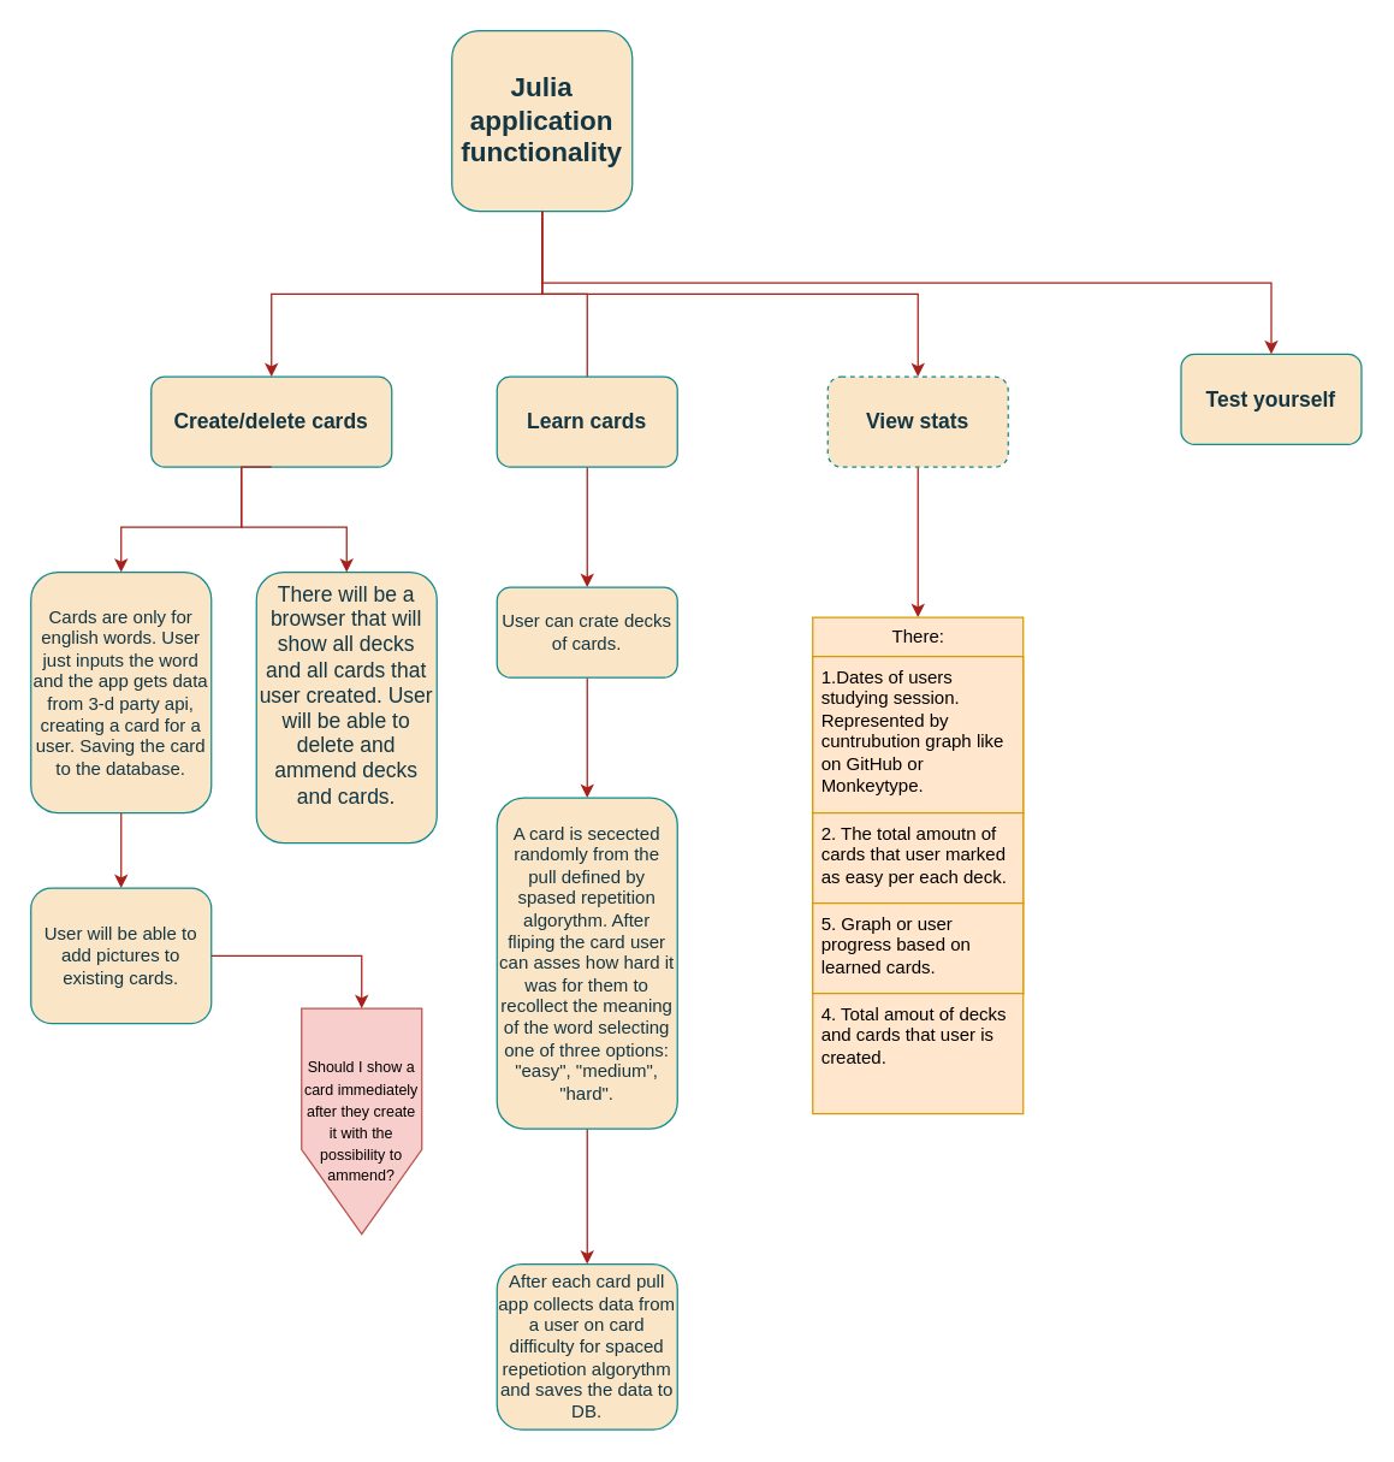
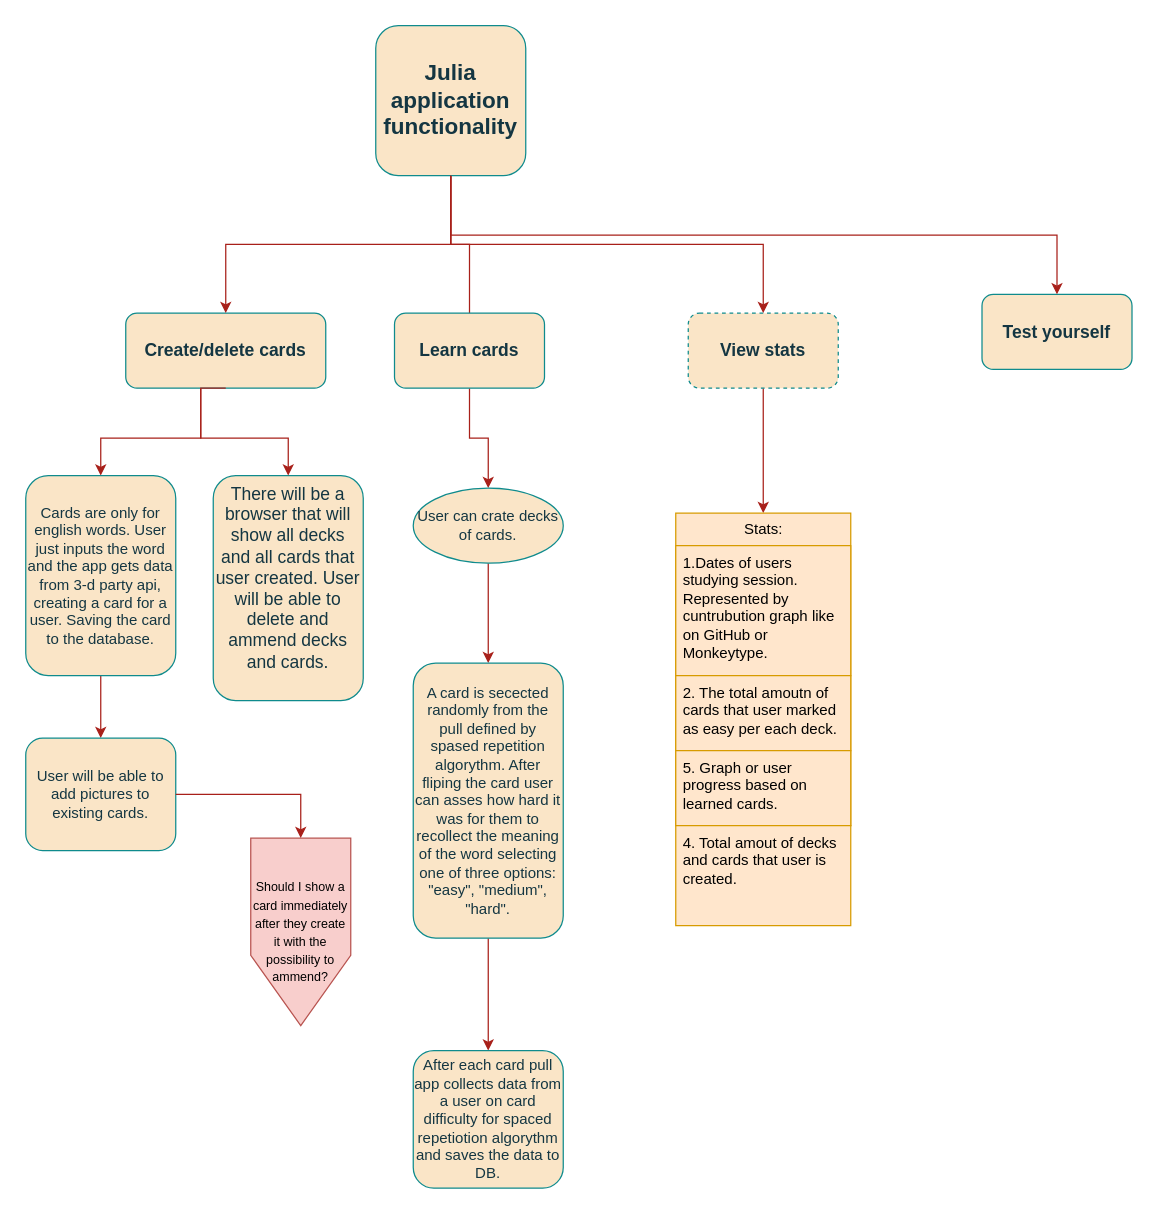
- <mxCell id="7" value="&lt;font style=&quot;font-size: 14px;&quot;&gt;&lt;b&gt;Learn cards&lt;/b&gt;&lt;/font&gt;" style="rounded=1;whiteSpace=wrap;html=1;labelBackgroundColor=none;fillColor=#FAE5C7;strokeColor=#0F8B8D;fontColor=#143642;" vertex="1" parent="1"><mxGeometry x="330" y="250" width="120" height="60" as="geometry" /></mxCell>
+ <mxCell id="7" value="&lt;font style=&quot;font-size: 14px;&quot;&gt;&lt;b&gt;Learn cards&lt;/b&gt;&lt;/font&gt;" style="rounded=1;whiteSpace=wrap;html=1;labelBackgroundColor=none;fillColor=#FAE5C7;strokeColor=#0F8B8D;fontColor=#143642;" vertex="1" parent="1"><mxGeometry x="315" y="250" width="120" height="60" as="geometry" /></mxCell>
- <mxCell id="17" value="&lt;font style=&quot;font-size: 12px;&quot;&gt;User can crate decks of cards.&lt;/font&gt;" style="rounded=1;whiteSpace=wrap;html=1;labelBackgroundColor=none;fillColor=#FAE5C7;strokeColor=#0F8B8D;fontColor=#143642;" vertex="1" parent="1"><mxGeometry x="330" y="390" width="120" height="60" as="geometry" /></mxCell>
+ <mxCell id="17" value="&lt;font style=&quot;font-size: 12px;&quot;&gt;User can crate decks of cards.&lt;/font&gt;" style="ellipse;whiteSpace=wrap;html=1;labelBackgroundColor=none;fillColor=#FAE5C7;strokeColor=#0F8B8D;fontColor=#143642;" vertex="1" parent="1"><mxGeometry x="330" y="390" width="120" height="60" as="geometry" /></mxCell>
- <mxCell id="21" value="&lt;span style=&quot;text-wrap-mode: wrap;&quot;&gt;There:&lt;/span&gt;" style="swimlane;fontStyle=0;childLayout=stackLayout;horizontal=1;startSize=26;fillColor=#ffe6cc;horizontalStack=0;resizeParent=1;resizeParentMax=0;resizeLast=0;collapsible=1;marginBottom=0;html=1;strokeColor=#d79b00;" vertex="1" parent="1"><mxGeometry x="540" y="410" width="140" height="250" as="geometry" /></mxCell>
+ <mxCell id="21" value="&lt;span style=&quot;text-wrap-mode: wrap;&quot;&gt;Stats:&lt;/span&gt;" style="swimlane;fontStyle=0;childLayout=stackLayout;horizontal=1;startSize=26;fillColor=#ffe6cc;horizontalStack=0;resizeParent=1;resizeParentMax=0;resizeLast=0;collapsible=1;marginBottom=0;html=1;strokeColor=#d79b00;" vertex="1" parent="1"><mxGeometry x="540" y="410" width="140" height="250" as="geometry" /></mxCell>
